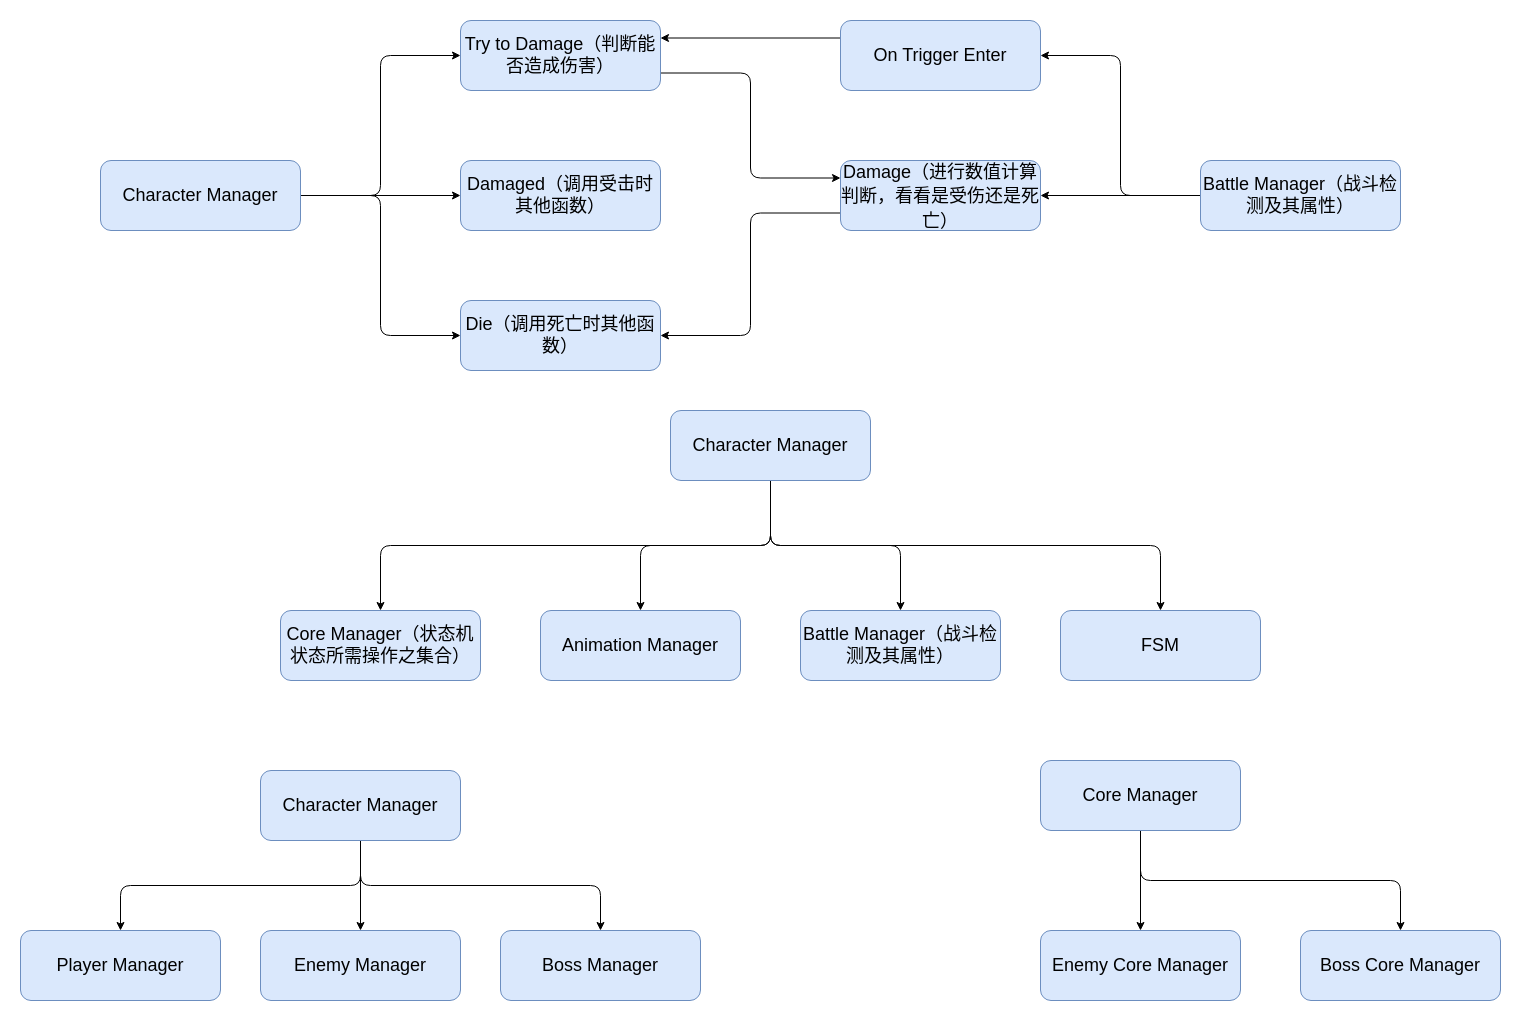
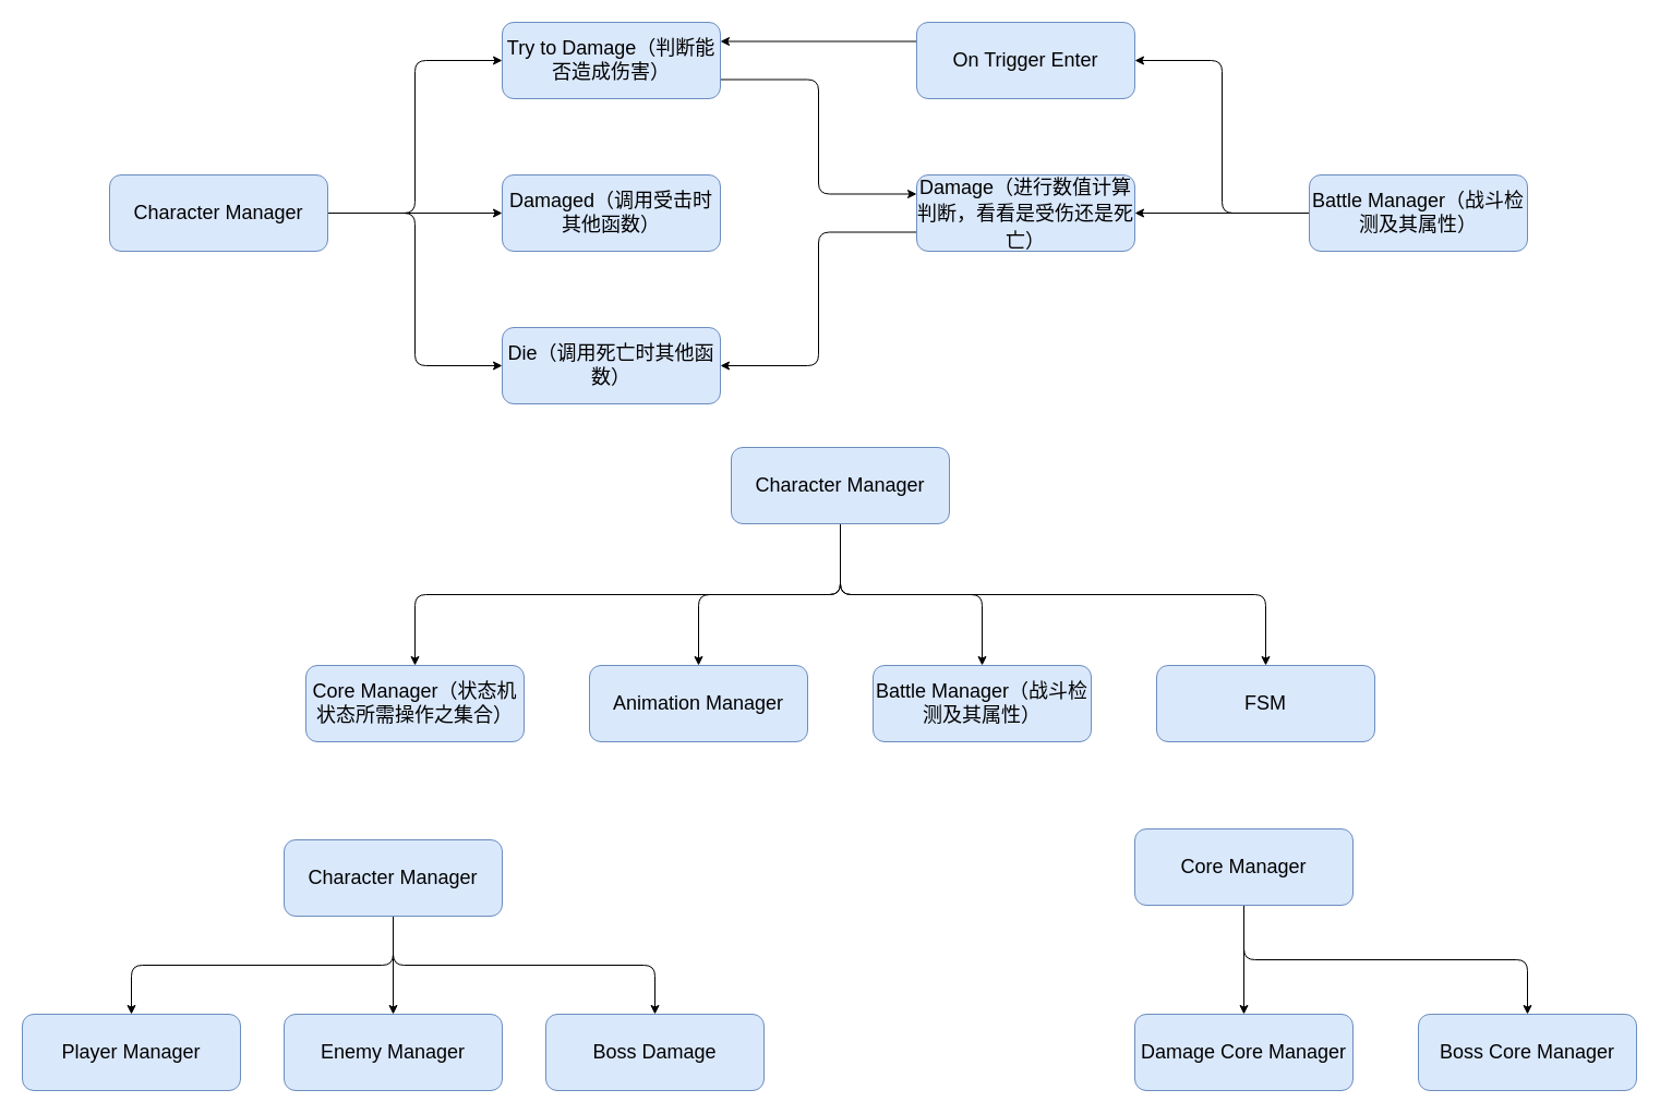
- <mxCell id="36" value="&lt;span style=&quot;font-size: 18px;&quot;&gt;Boss Manager&lt;/span&gt;" style="rounded=1;whiteSpace=wrap;html=1;fillColor=#dae8fc;strokeColor=#6c8ebf;" vertex="1" parent="1"><mxGeometry x="500" y="930" width="200" height="70" as="geometry" /></mxCell>
+ <mxCell id="36" value="&lt;span style=&quot;font-size: 18px;&quot;&gt;Boss Damage&lt;/span&gt;" style="rounded=1;whiteSpace=wrap;html=1;fillColor=#dae8fc;strokeColor=#6c8ebf;" vertex="1" parent="1"><mxGeometry x="500" y="930" width="200" height="70" as="geometry" /></mxCell>
- <mxCell id="20" value="&lt;span style=&quot;font-size: 18px;&quot;&gt;Enemy Core Manager&lt;/span&gt;" style="rounded=1;whiteSpace=wrap;html=1;fillColor=#dae8fc;strokeColor=#6c8ebf;" parent="1" vertex="1"><mxGeometry x="1040" y="930" width="200" height="70" as="geometry" /></mxCell>
+ <mxCell id="20" value="&lt;span style=&quot;font-size: 18px;&quot;&gt;Damage Core Manager&lt;/span&gt;" style="rounded=1;whiteSpace=wrap;html=1;fillColor=#dae8fc;strokeColor=#6c8ebf;" parent="1" vertex="1"><mxGeometry x="1040" y="930" width="200" height="70" as="geometry" /></mxCell>
